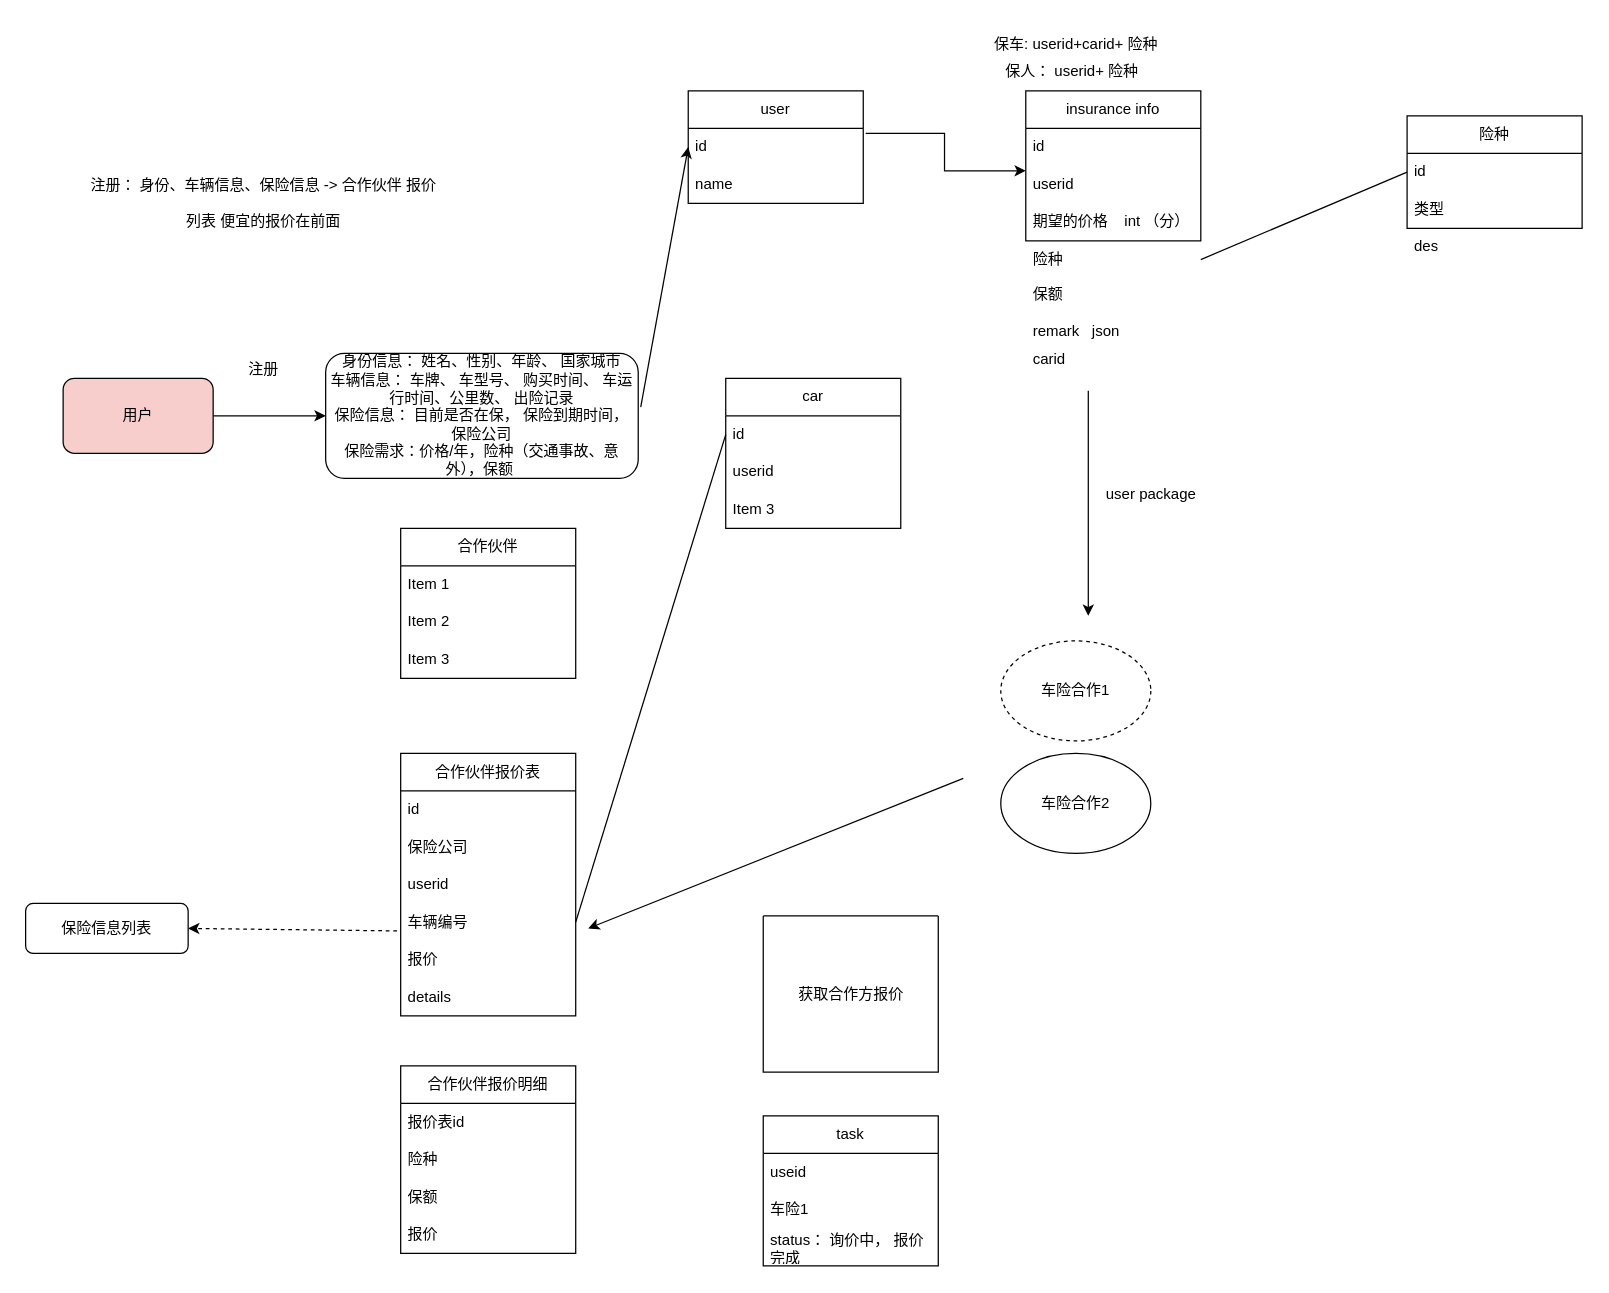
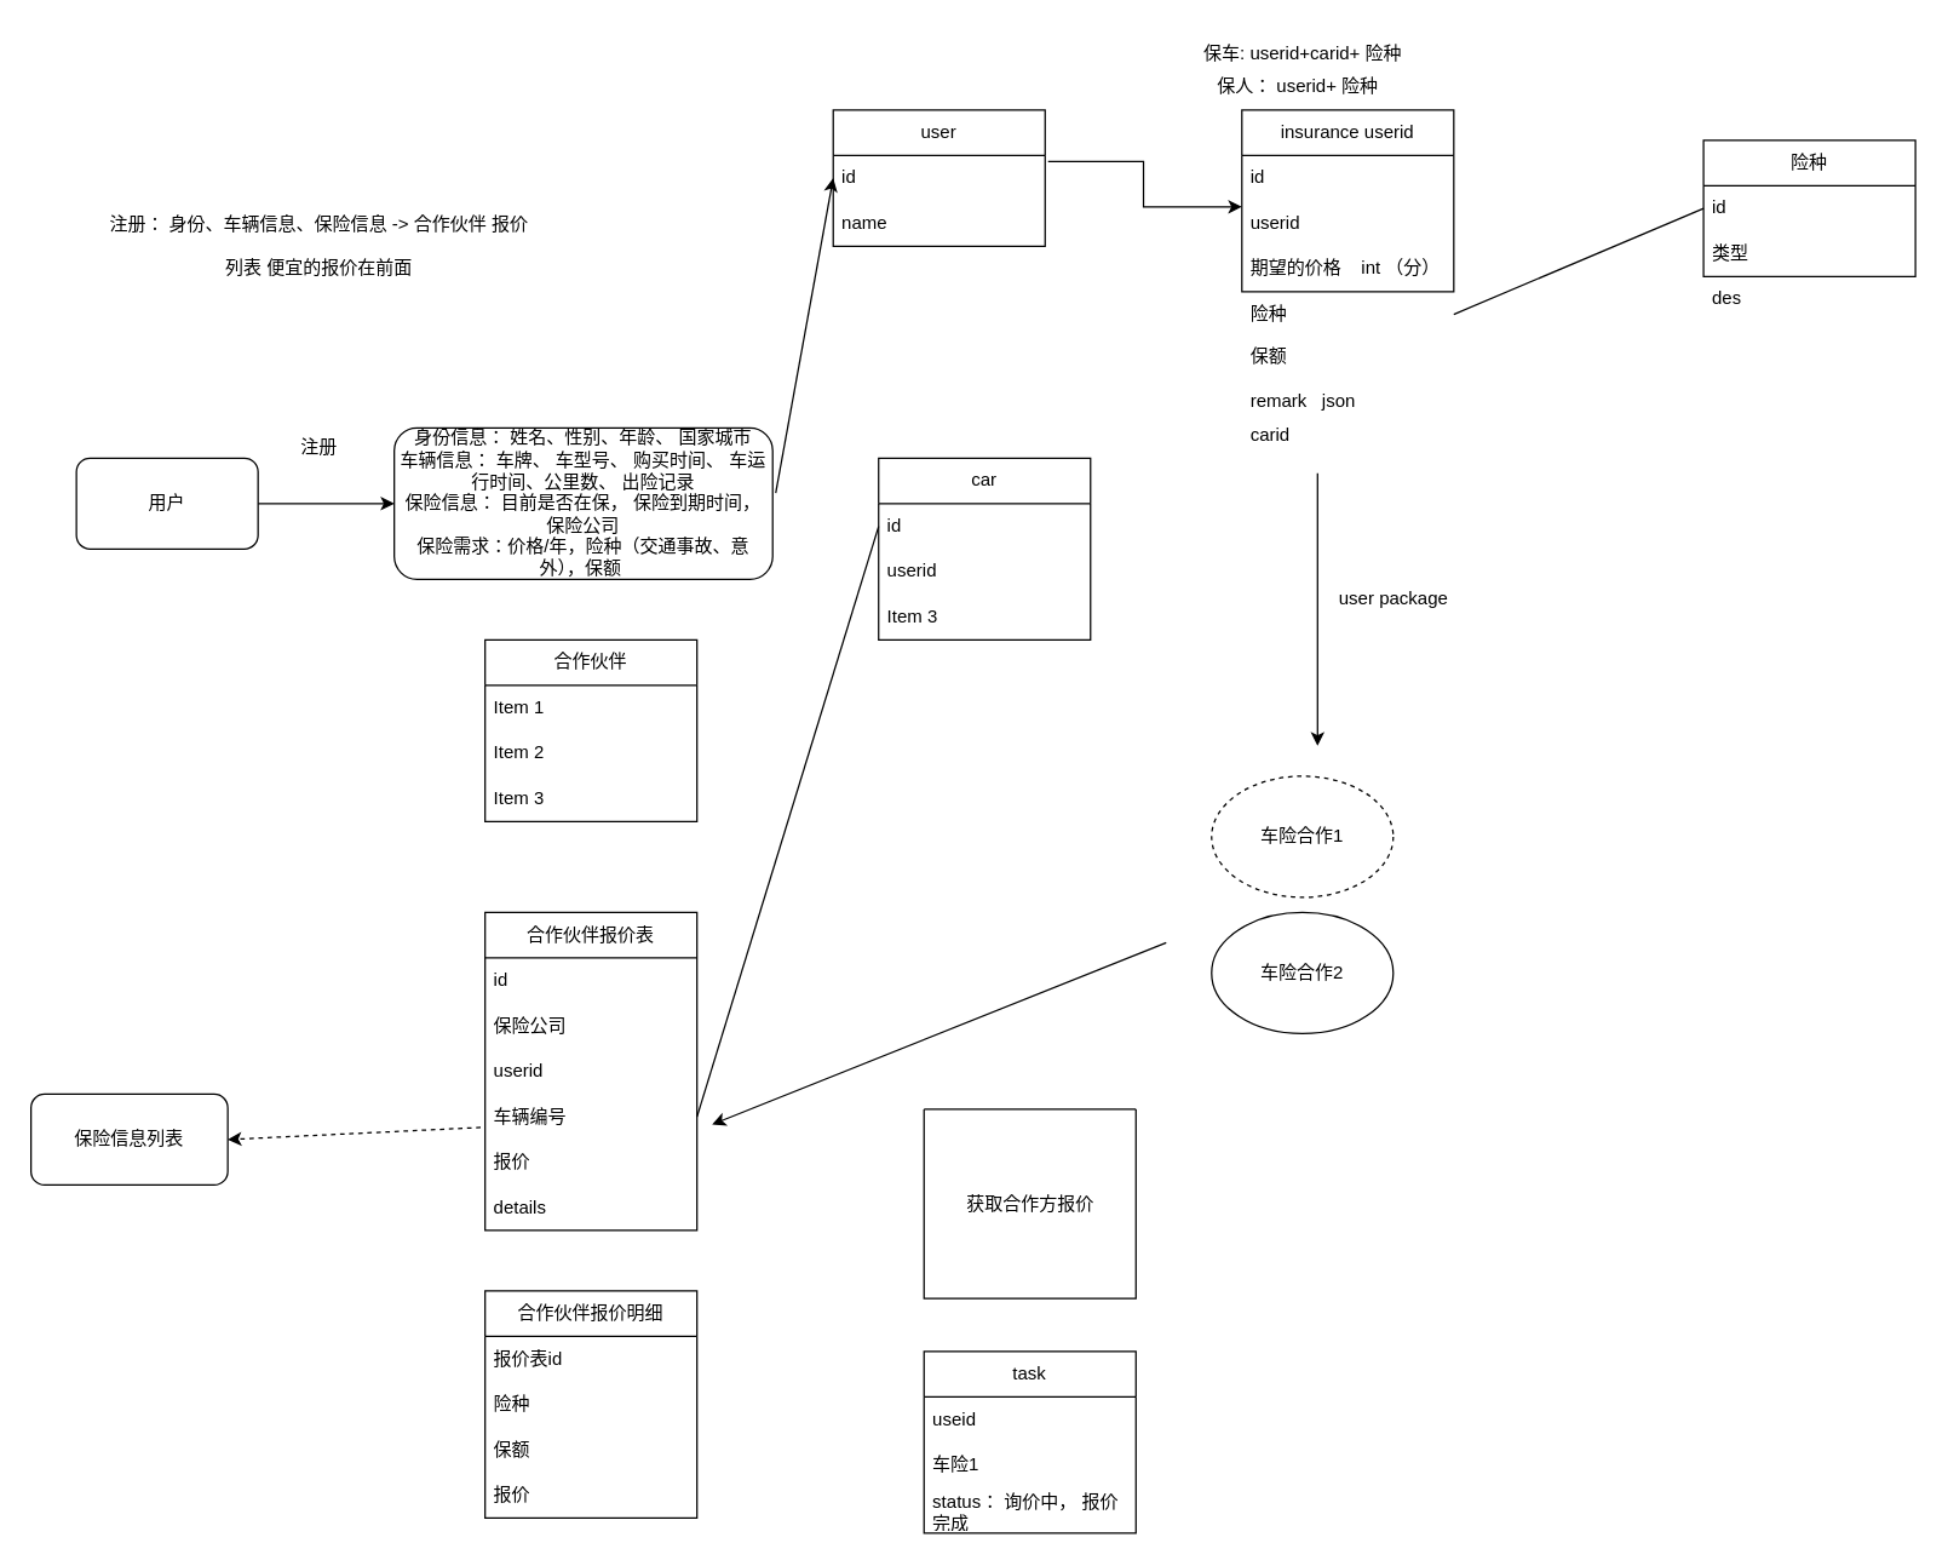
- <mxCell id="12" value="insurance info" style="swimlane;fontStyle=0;childLayout=stackLayout;horizontal=1;startSize=30;horizontalStack=0;resizeParent=1;resizeParentMax=0;resizeLast=0;collapsible=1;marginBottom=0;whiteSpace=wrap;html=1;" vertex="1" parent="1"><mxGeometry x="820" y="72" width="140" height="120" as="geometry" /></mxCell>
+ <mxCell id="12" value="insurance userid" style="swimlane;fontStyle=0;childLayout=stackLayout;horizontal=1;startSize=30;horizontalStack=0;resizeParent=1;resizeParentMax=0;resizeLast=0;collapsible=1;marginBottom=0;whiteSpace=wrap;html=1;" vertex="1" parent="1"><mxGeometry x="820" y="72" width="140" height="120" as="geometry" /></mxCell>
- <mxCell id="4" value="用户" style="rounded=1;whiteSpace=wrap;html=1;fillColor=#f8cecc;" vertex="1" parent="1"><mxGeometry x="50" y="302" width="120" height="60" as="geometry" /></mxCell>
+ <mxCell id="4" value="用户" style="rounded=1;whiteSpace=wrap;html=1;" vertex="1" parent="1"><mxGeometry x="50" y="302" width="120" height="60" as="geometry" /></mxCell>
- <mxCell id="16" value="保险信息列表" style="rounded=1;whiteSpace=wrap;html=1;" vertex="1" parent="1"><mxGeometry x="20" y="722" width="130" height="40" as="geometry" /></mxCell>
+ <mxCell id="16" value="保险信息列表" style="rounded=1;whiteSpace=wrap;html=1;" vertex="1" parent="1"><mxGeometry x="20" y="722" width="130" height="60" as="geometry" /></mxCell>
